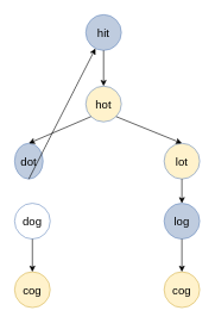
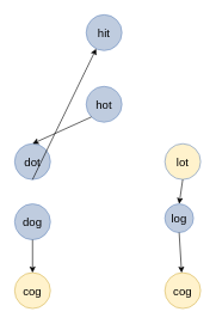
- <mxCell id="3" value="" style="endArrow=classic;html=1;rounded=0;exitX=0.5;exitY=1;exitDx=0;exitDy=0;entryX=0.5;entryY=0;entryDx=0;entryDy=0;" edge="1" parent="1" source="2" target="5"><mxGeometry width="50" height="50" relative="1" as="geometry"><mxPoint x="190" y="300" as="sourcePoint" /><mxPoint x="-140" y="130" as="targetPoint" /></mxGeometry></mxCell>
- <mxCell id="5" value="hot" style="ellipse;aspect=fixed;fillColor=#fff2cc;strokeColor=#6c8ebf;align=center;spacing=0;fontSize=16;" vertex="1" parent="1"><mxGeometry x="120" y="120" width="50" height="50" as="geometry" /></mxCell>
+ <mxCell id="5" value="hot" style="ellipse;aspect=fixed;fillColor=#bfccdf;strokeColor=#6c8ebf;align=center;spacing=0;fontSize=16;" vertex="1" parent="1"><mxGeometry x="120" y="120" width="50" height="50" as="geometry" /></mxCell>
- <mxCell id="9" value="" style="endArrow=classic;html=1;rounded=0;exitX=1;exitY=1;exitDx=0;exitDy=0;entryX=0.5;entryY=0;entryDx=0;entryDy=0;" edge="1" parent="1" source="5" target="7"><mxGeometry width="50" height="50" relative="1" as="geometry"><mxPoint x="-70" y="210" as="sourcePoint" /><mxPoint x="-20" y="160" as="targetPoint" /></mxGeometry></mxCell>
- <mxCell id="6" value="dot" style="ellipse;aspect=fixed;fillColor=#bfccdf;strokeColor=#6c8ebf;align=center;spacing=0;fontSize=16;" vertex="1" parent="1"><mxGeometry x="20" y="200" width="40" height="50" as="geometry" /></mxCell>
+ <mxCell id="6" value="dot" style="ellipse;aspect=fixed;fillColor=#bfccdf;strokeColor=#6c8ebf;align=center;spacing=0;fontSize=16;" vertex="1" parent="1"><mxGeometry x="20" y="200" width="50" height="50" as="geometry" /></mxCell>
- <mxCell id="10" value="dog" style="ellipse;aspect=fixed;fillColor=#ffffff;strokeColor=#6c8ebf;align=center;spacing=0;fontSize=16;" vertex="1" parent="1"><mxGeometry x="20" y="284" width="50" height="50" as="geometry" /></mxCell>
+ <mxCell id="10" value="dog" style="ellipse;aspect=fixed;fillColor=#bfccdf;strokeColor=#6c8ebf;align=center;spacing=0;fontSize=16;" vertex="1" parent="1"><mxGeometry x="20" y="284" width="50" height="50" as="geometry" /></mxCell>
- <mxCell id="12" value="log" style="ellipse;aspect=fixed;fillColor=#bfccdf;strokeColor=#6c8ebf;align=center;spacing=0;fontSize=16;" vertex="1" parent="1"><mxGeometry x="230" y="284" width="50" height="50" as="geometry" /></mxCell>
+ <mxCell id="12" value="log" style="ellipse;aspect=fixed;fillColor=#bfccdf;strokeColor=#6c8ebf;align=center;spacing=0;fontSize=16;" vertex="1" parent="1"><mxGeometry x="230" y="284" width="40" height="40" as="geometry" /></mxCell>
